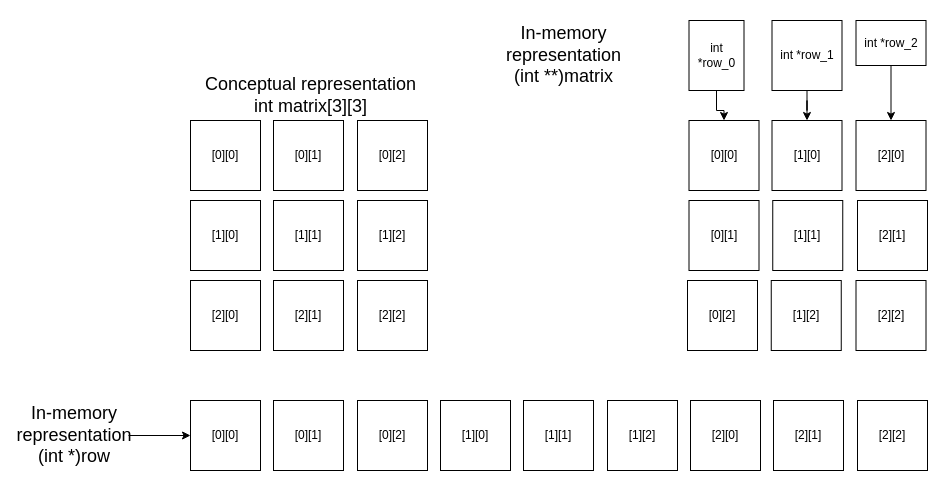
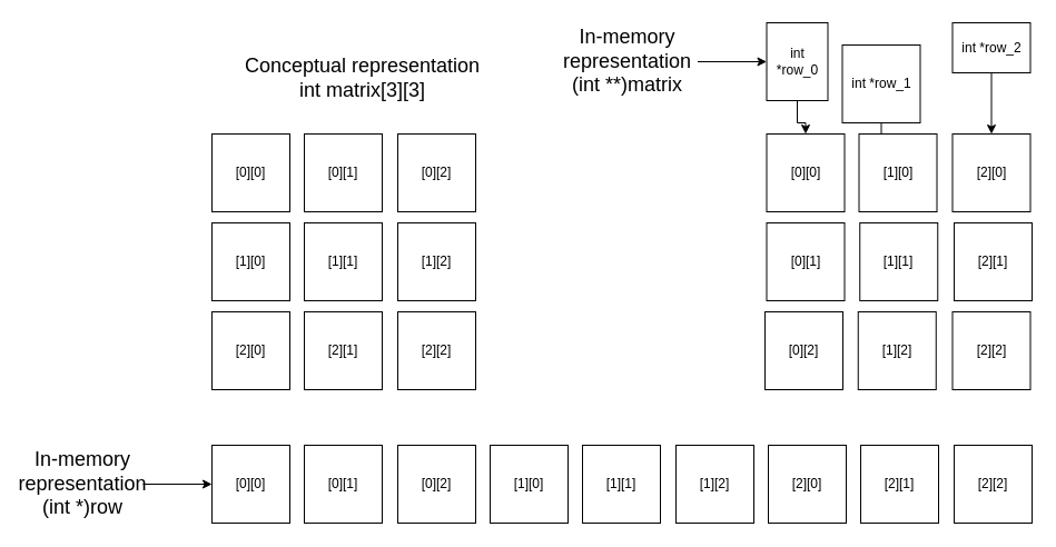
+ <mxCell id="33" value="" style="edgeStyle=orthogonalEdgeStyle;rounded=0;orthogonalLoop=1;jettySize=auto;html=1;fontSize=18;" edge="1" parent="1" source="34" target="23"><mxGeometry relative="1" as="geometry" /></mxCell>
- <mxCell id="25" value="int *row_1" style="rounded=0;whiteSpace=wrap;html=1;" vertex="1" parent="1"><mxGeometry x="771.5" y="20" width="70" height="70" as="geometry" /></mxCell>
+ <mxCell id="25" value="int *row_1" style="rounded=0;whiteSpace=wrap;html=1;" vertex="1" parent="1"><mxGeometry x="756.5" y="40" width="70" height="70" as="geometry" /></mxCell>
- <mxCell id="39" value="&lt;font style=&quot;font-size: 18px&quot;&gt;Conceptual representation&lt;br&gt;int matrix[3][3]&lt;br&gt;&lt;/font&gt;" style="text;html=1;strokeColor=none;fillColor=none;align=center;verticalAlign=middle;whiteSpace=wrap;rounded=0;" vertex="1" parent="1"><mxGeometry x="190" y="80" width="241" height="30" as="geometry" /></mxCell>
+ <mxCell id="39" value="&lt;font style=&quot;font-size: 18px&quot;&gt;Conceptual representation&lt;br&gt;int matrix[3][3]&lt;br&gt;&lt;/font&gt;" style="text;html=1;strokeColor=none;fillColor=none;align=center;verticalAlign=middle;whiteSpace=wrap;rounded=0;" vertex="1" parent="1"><mxGeometry x="205" y="55" width="241" height="30" as="geometry" /></mxCell>
